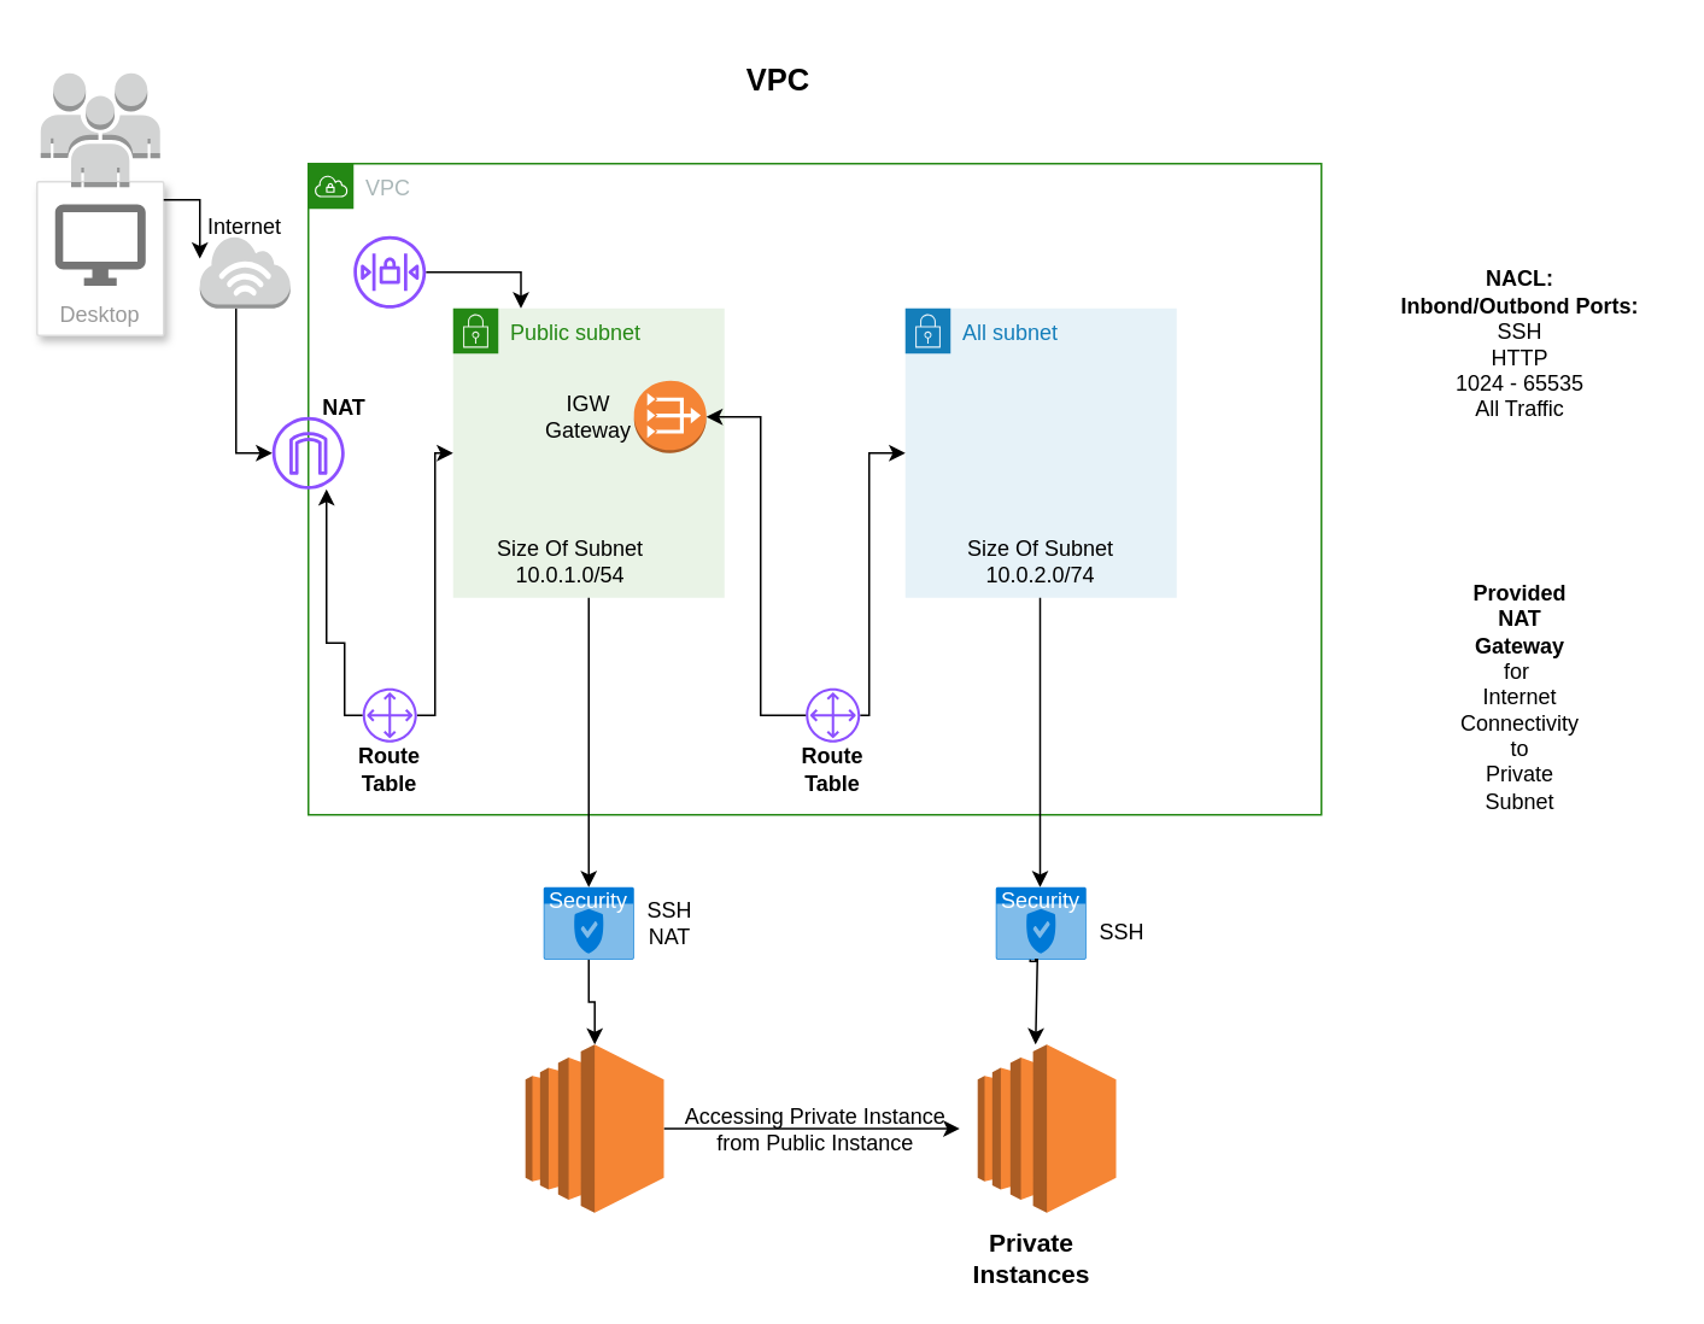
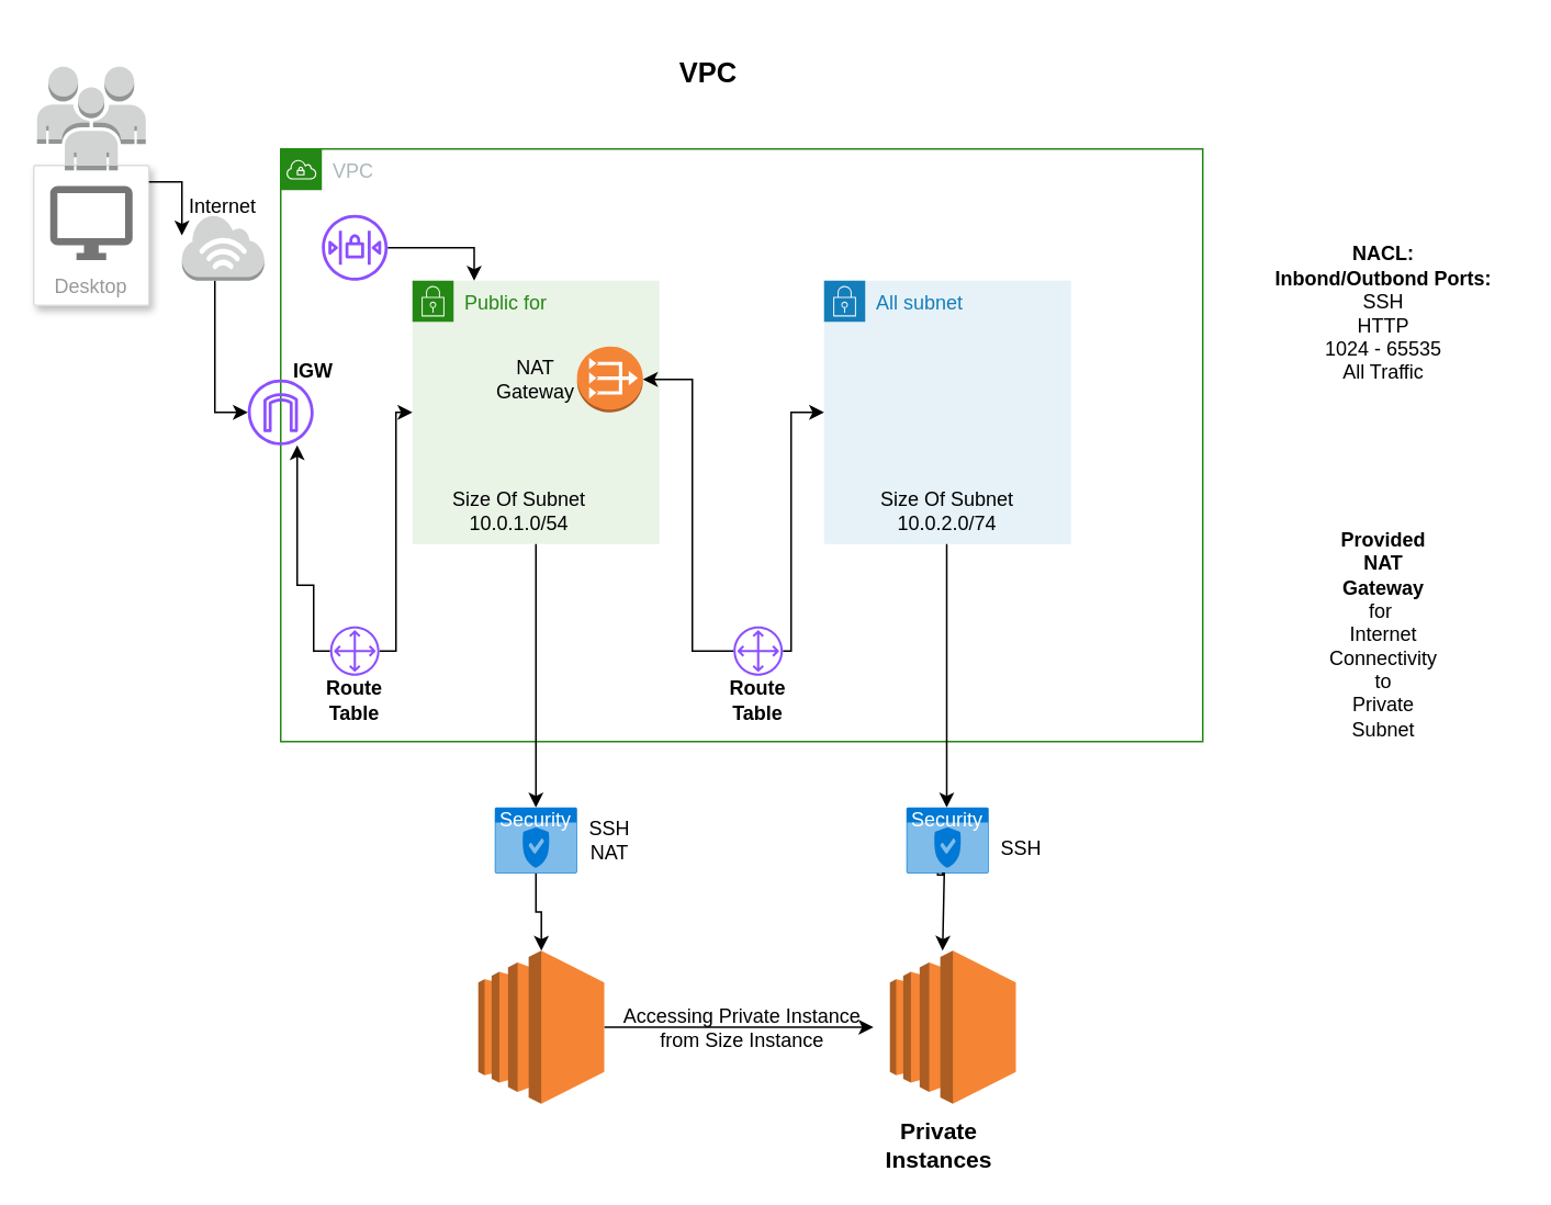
- <mxCell id="5" value="Public subnet" style="points=[[0,0],[0.25,0],[0.5,0],[0.75,0],[1,0],[1,0.25],[1,0.5],[1,0.75],[1,1],[0.75,1],[0.5,1],[0.25,1],[0,1],[0,0.75],[0,0.5],[0,0.25]];outlineConnect=0;gradientColor=none;html=1;whiteSpace=wrap;fontSize=12;fontStyle=0;container=1;pointerEvents=0;collapsible=0;recursiveResize=0;shape=mxgraph.aws4.group;grIcon=mxgraph.aws4.group_security_group;grStroke=0;strokeColor=#248814;fillColor=#E9F3E6;verticalAlign=top;align=left;spacingLeft=30;fontColor=#248814;dashed=0;" vertex="1" parent="4"><mxGeometry x="80" y="80" width="150" height="160" as="geometry" /></mxCell>
+ <mxCell id="5" value="Public for" style="points=[[0,0],[0.25,0],[0.5,0],[0.75,0],[1,0],[1,0.25],[1,0.5],[1,0.75],[1,1],[0.75,1],[0.5,1],[0.25,1],[0,1],[0,0.75],[0,0.5],[0,0.25]];outlineConnect=0;gradientColor=none;html=1;whiteSpace=wrap;fontSize=12;fontStyle=0;container=1;pointerEvents=0;collapsible=0;recursiveResize=0;shape=mxgraph.aws4.group;grIcon=mxgraph.aws4.group_security_group;grStroke=0;strokeColor=#248814;fillColor=#E9F3E6;verticalAlign=top;align=left;spacingLeft=30;fontColor=#248814;dashed=0;" vertex="1" parent="4"><mxGeometry x="80" y="80" width="150" height="160" as="geometry" /></mxCell>
- <mxCell id="18" value="&lt;b&gt;NAT&lt;/b&gt;" style="text;html=1;strokeColor=none;fillColor=none;align=center;verticalAlign=middle;whiteSpace=wrap;rounded=0;" vertex="1" parent="4"><mxGeometry x="-10" y="120" width="60" height="30" as="geometry" /></mxCell>
+ <mxCell id="18" value="&lt;b&gt;IGW&lt;/b&gt;" style="text;html=1;strokeColor=none;fillColor=none;align=center;verticalAlign=middle;whiteSpace=wrap;rounded=0;" vertex="1" parent="4"><mxGeometry x="-10" y="120" width="60" height="30" as="geometry" /></mxCell>
- <mxCell id="9" value="IGW&lt;br&gt;Gateway" style="text;html=1;strokeColor=none;fillColor=none;align=center;verticalAlign=middle;whiteSpace=wrap;rounded=0;" vertex="1" parent="5"><mxGeometry x="55" y="55" width="40" height="10" as="geometry" /></mxCell>
+ <mxCell id="9" value="NAT&lt;br&gt;Gateway" style="text;html=1;strokeColor=none;fillColor=none;align=center;verticalAlign=middle;whiteSpace=wrap;rounded=0;" vertex="1" parent="5"><mxGeometry x="55" y="55" width="40" height="10" as="geometry" /></mxCell>
- <mxCell id="45" value="Accessing Private Instance from Public Instance" style="text;html=1;strokeColor=none;fillColor=none;align=center;verticalAlign=middle;whiteSpace=wrap;rounded=0;" vertex="1" parent="1"><mxGeometry x="367.5" y="608.5" width="165" height="30" as="geometry" /></mxCell>
+ <mxCell id="45" value="Accessing Private Instance from Size Instance" style="text;html=1;strokeColor=none;fillColor=none;align=center;verticalAlign=middle;whiteSpace=wrap;rounded=0;" vertex="1" parent="1"><mxGeometry x="367.5" y="608.5" width="165" height="30" as="geometry" /></mxCell>
